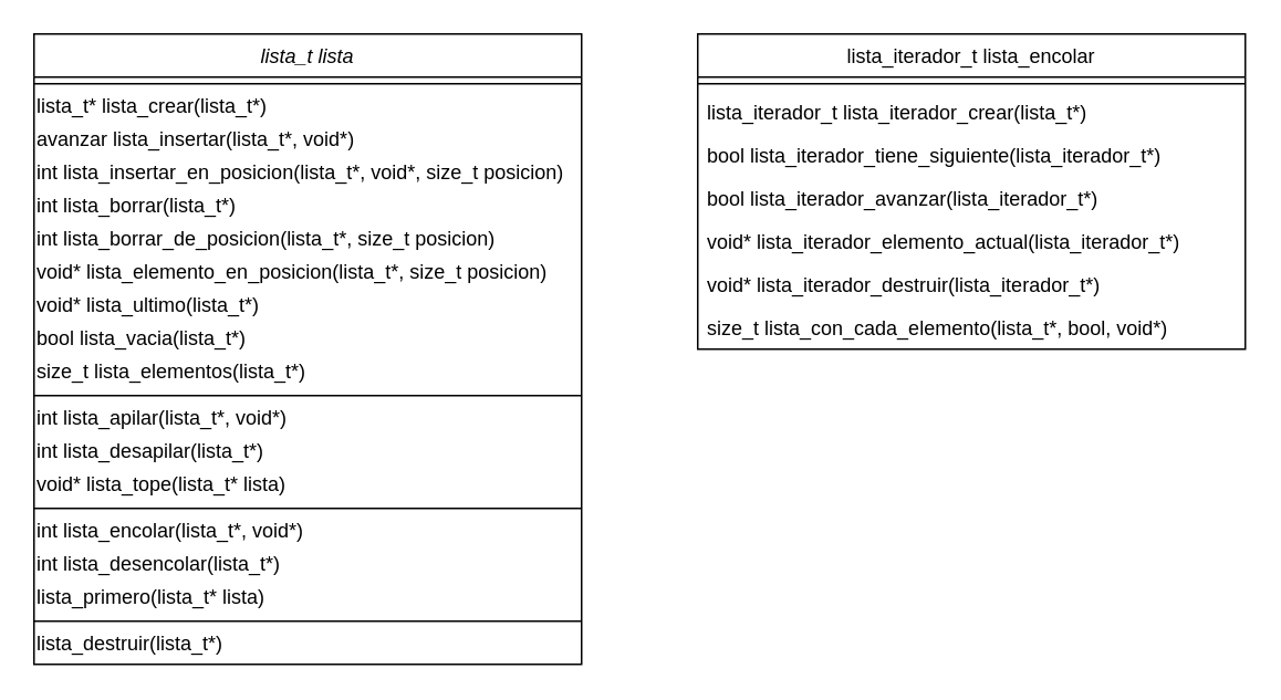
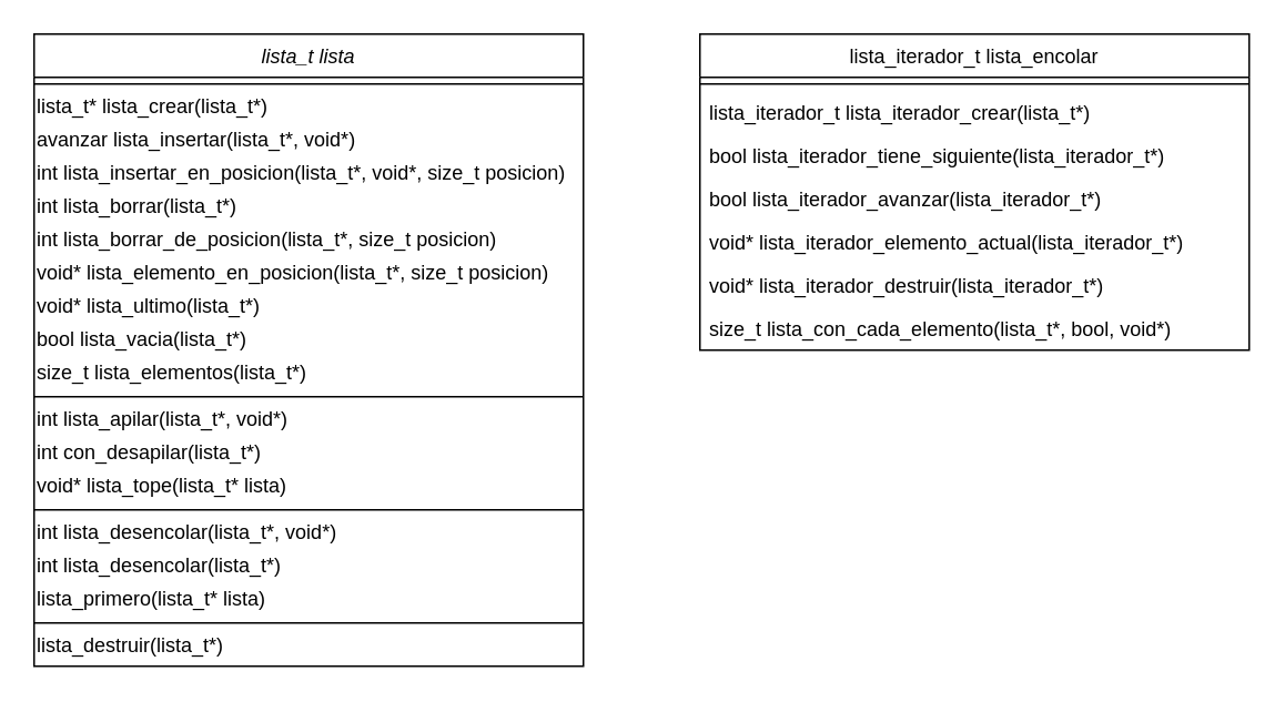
- <mxCell id="15" value="&lt;div&gt;&lt;span&gt;int lista_desapilar(lista_t*)&lt;/span&gt;&lt;/div&gt;" style="text;html=1;align=left;verticalAlign=middle;resizable=0;points=[];autosize=1;" parent="2" vertex="1"><mxGeometry y="242" width="330" height="20" as="geometry" /></mxCell>
+ <mxCell id="15" value="&lt;div&gt;&lt;span&gt;int con_desapilar(lista_t*)&lt;/span&gt;&lt;/div&gt;" style="text;html=1;align=left;verticalAlign=middle;resizable=0;points=[];autosize=1;" parent="2" vertex="1"><mxGeometry y="242" width="330" height="20" as="geometry" /></mxCell>
- <mxCell id="18" value="&lt;div&gt;&lt;span&gt;int lista_encolar(lista_t*, void*)&lt;/span&gt;&lt;/div&gt;" style="text;html=1;align=left;verticalAlign=middle;resizable=0;points=[];autosize=1;" parent="2" vertex="1"><mxGeometry y="290" width="330" height="20" as="geometry" /></mxCell>
+ <mxCell id="18" value="&lt;div&gt;&lt;span&gt;int lista_desencolar(lista_t*, void*)&lt;/span&gt;&lt;/div&gt;" style="text;html=1;align=left;verticalAlign=middle;resizable=0;points=[];autosize=1;" parent="2" vertex="1"><mxGeometry y="290" width="330" height="20" as="geometry" /></mxCell>
